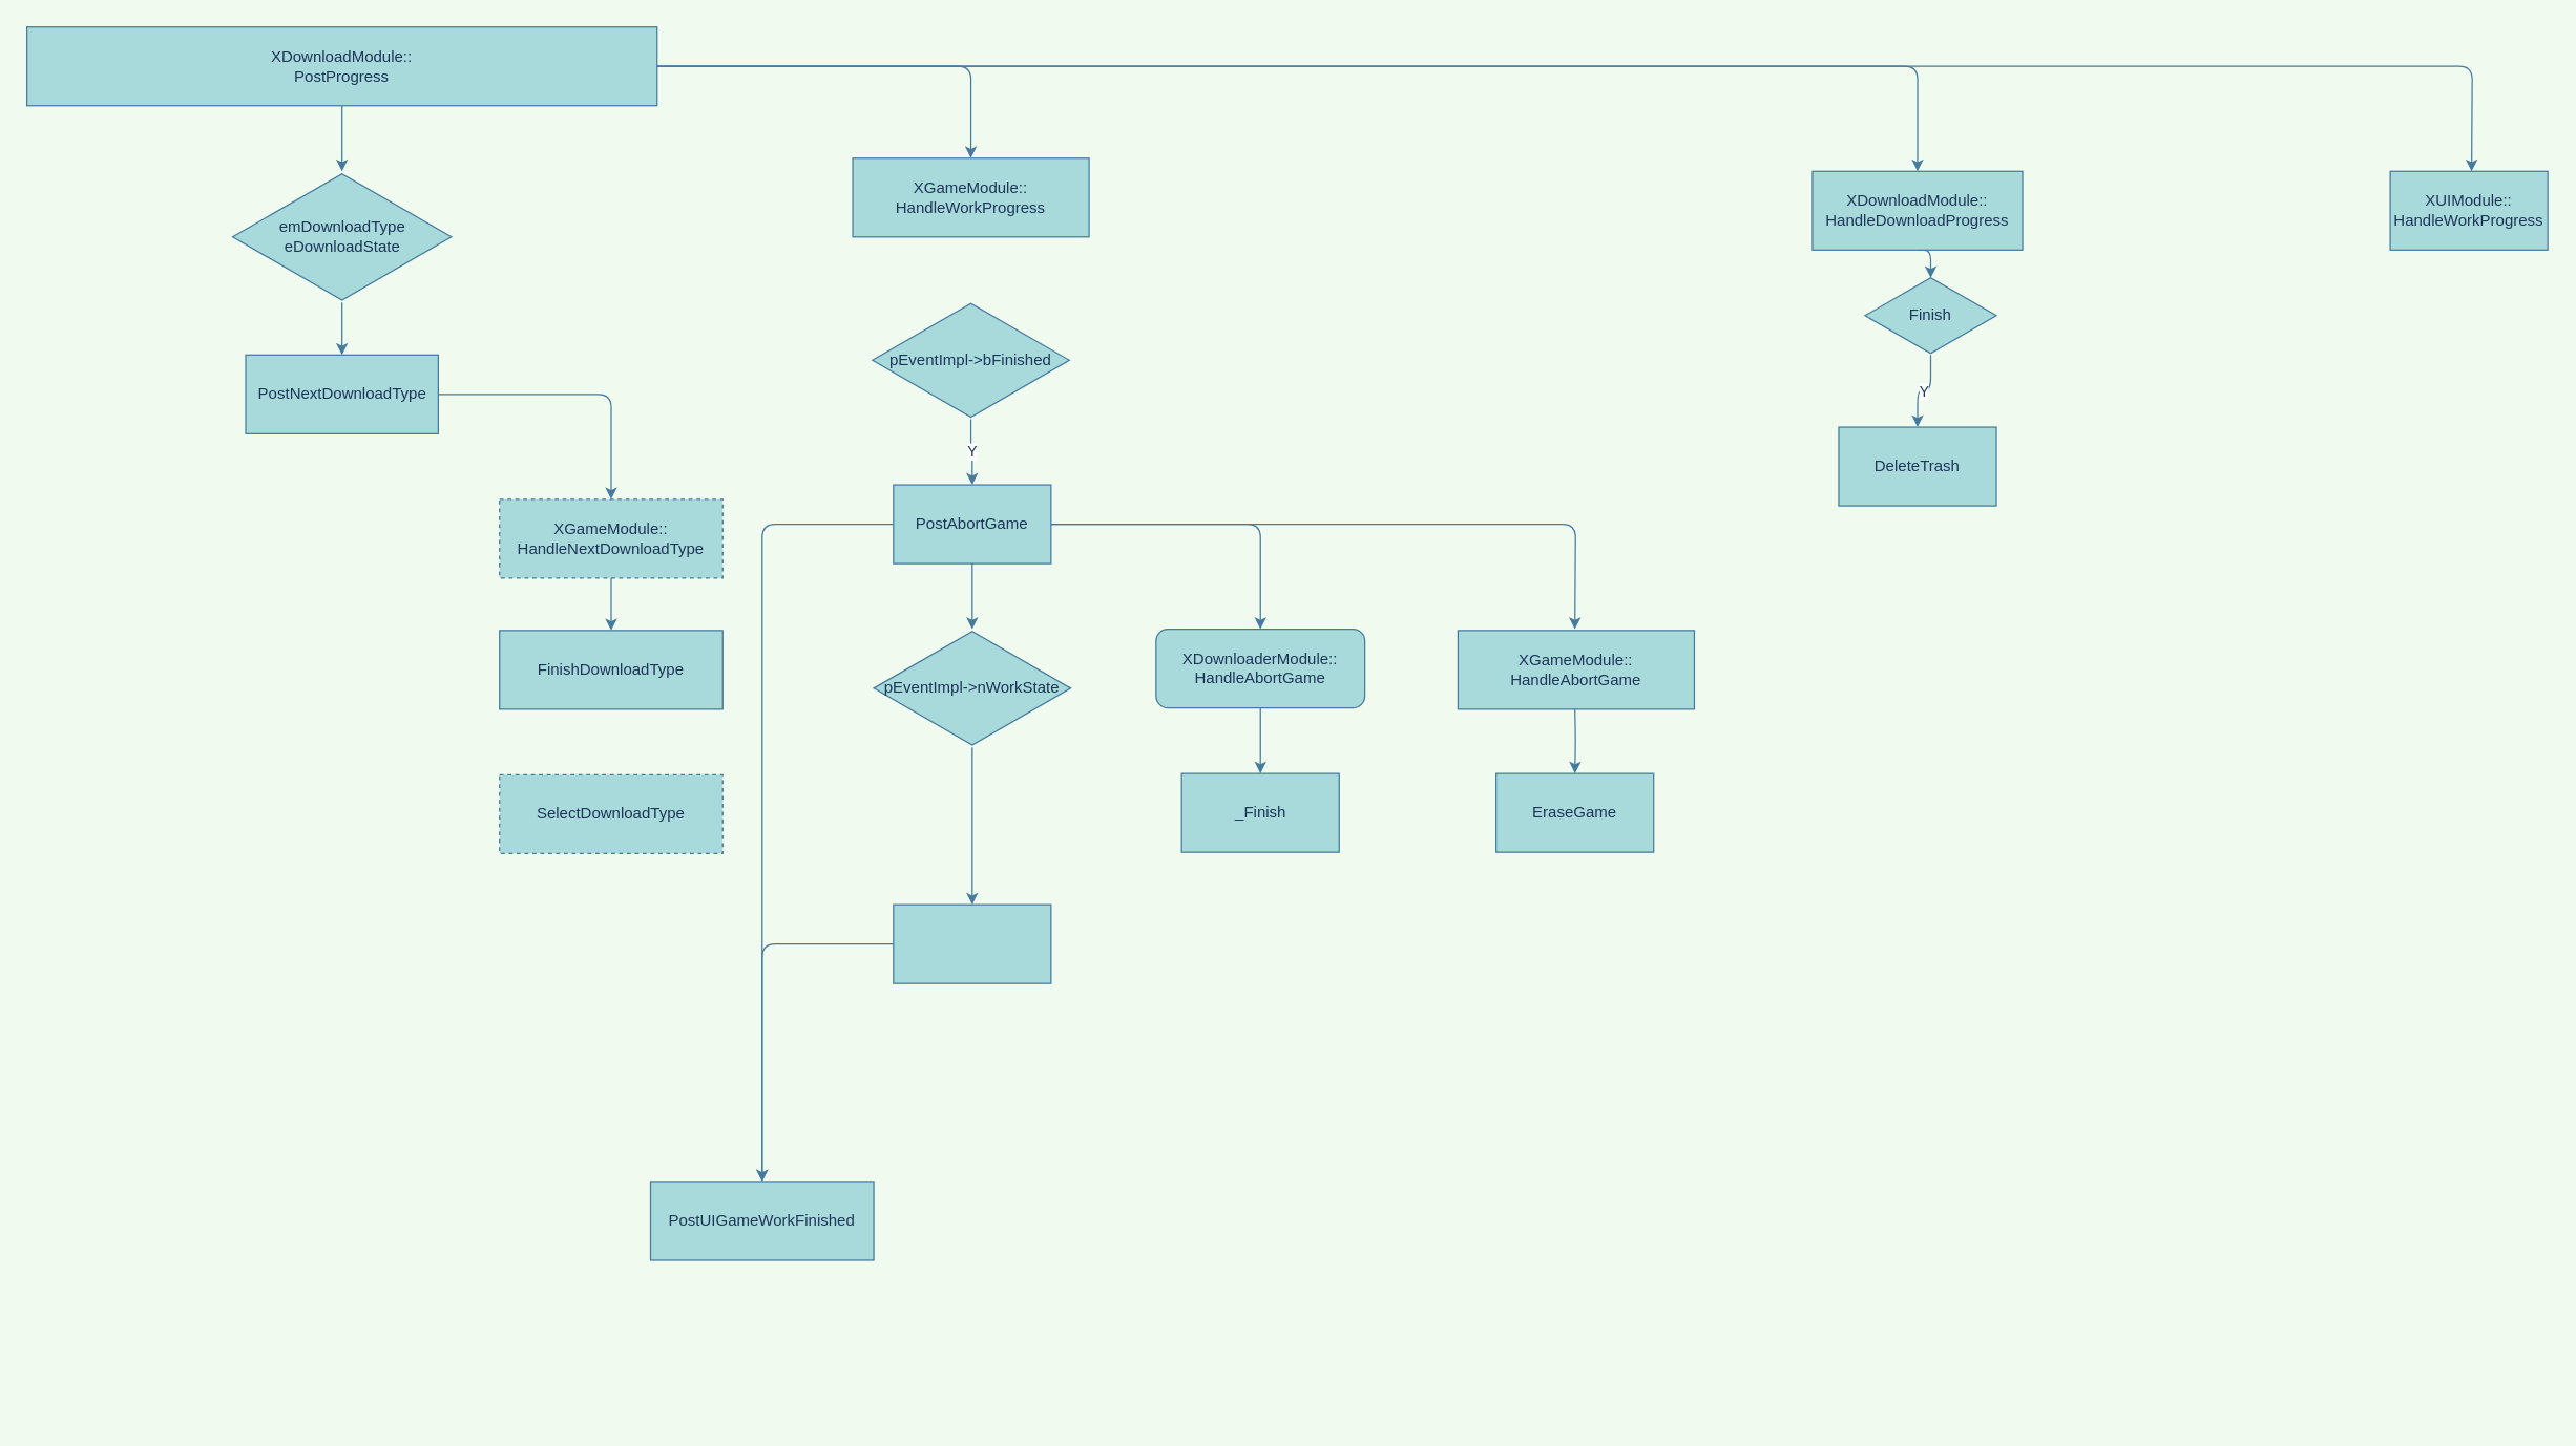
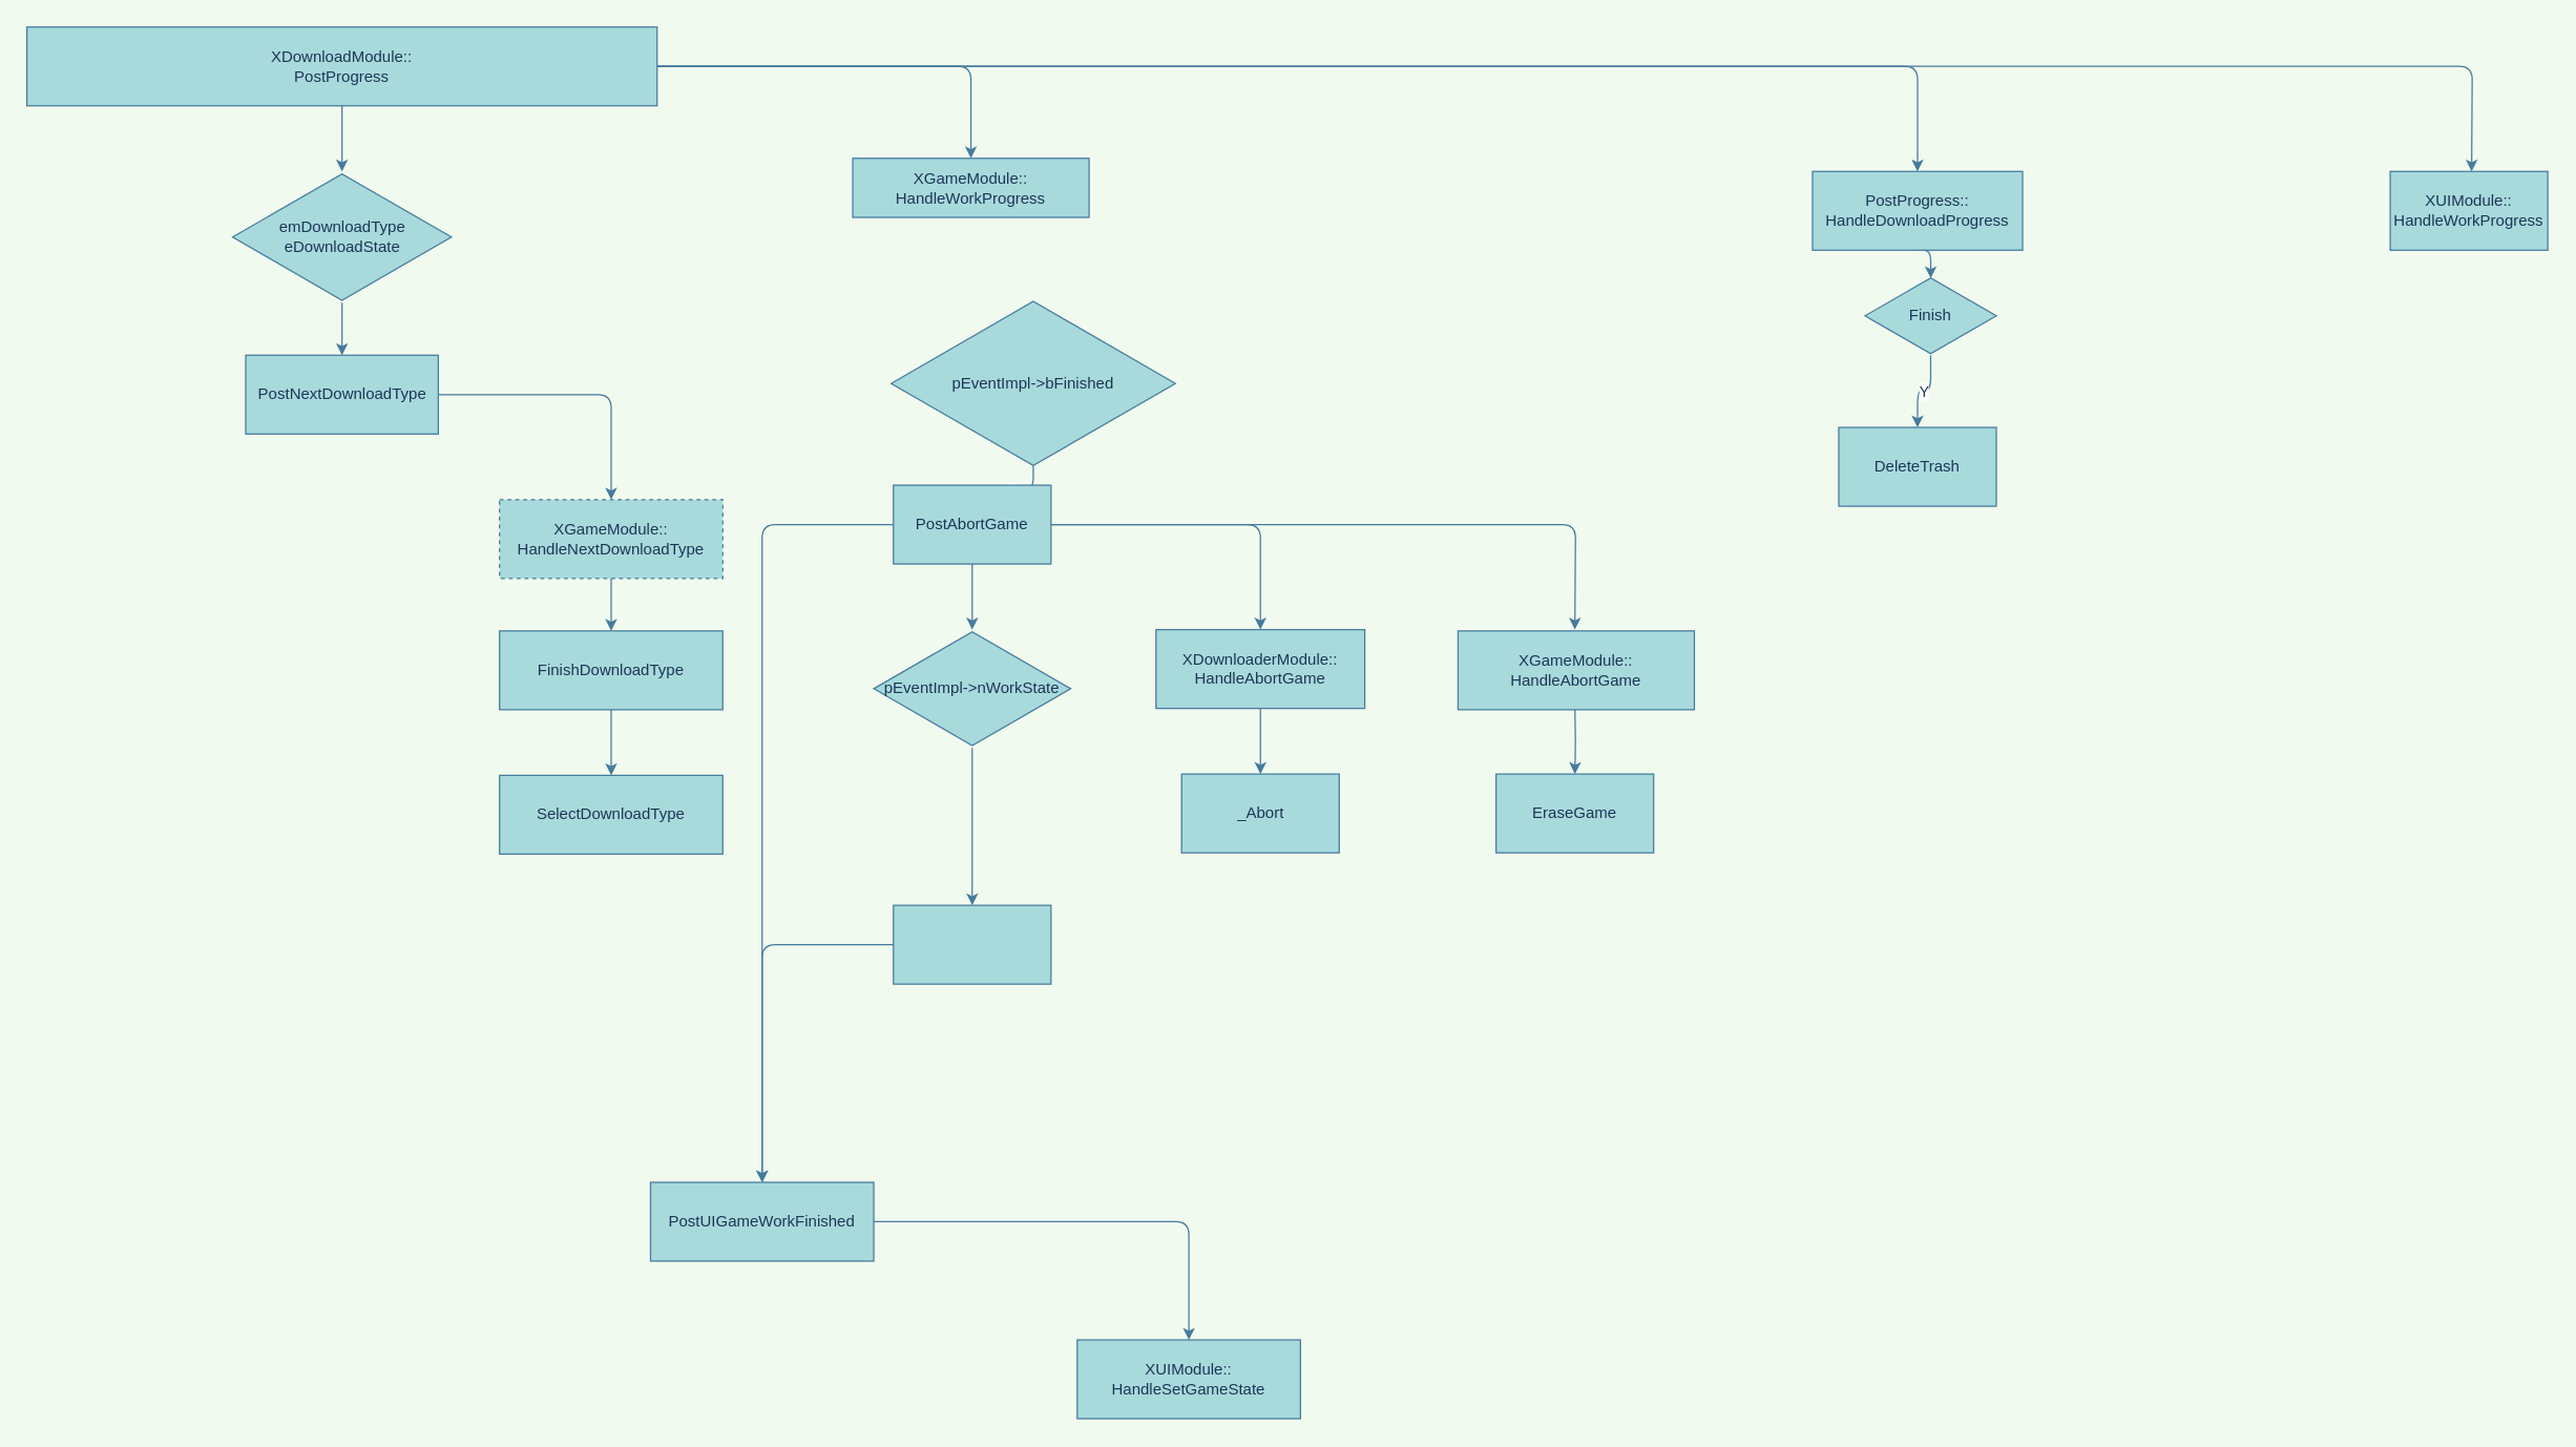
- <mxCell id="16" value="XGameModule::&lt;br&gt;HandleWorkProgress" style="rounded=0;whiteSpace=wrap;html=1;sketch=0;fontColor=#1D3557;strokeColor=#457B9D;fillColor=#A8DADC;" vertex="1" parent="1"><mxGeometry x="649" y="120" width="180" height="60" as="geometry" /></mxCell>
+ <mxCell id="16" value="XGameModule::&lt;br&gt;HandleWorkProgress" style="rounded=0;whiteSpace=wrap;html=1;sketch=0;fontColor=#1D3557;strokeColor=#457B9D;fillColor=#A8DADC;" vertex="1" parent="1"><mxGeometry x="649" y="120" width="180" height="45" as="geometry" /></mxCell>
- <mxCell id="8" value="XDownloadModule::&lt;br&gt;HandleDownloadProgress" style="rounded=0;whiteSpace=wrap;html=1;sketch=0;fontColor=#1D3557;strokeColor=#457B9D;fillColor=#A8DADC;" vertex="1" parent="1"><mxGeometry x="1380" y="130" width="160" height="60" as="geometry" /></mxCell>
+ <mxCell id="8" value="PostProgress::&lt;br&gt;HandleDownloadProgress" style="rounded=0;whiteSpace=wrap;html=1;sketch=0;fontColor=#1D3557;strokeColor=#457B9D;fillColor=#A8DADC;" vertex="1" parent="1"><mxGeometry x="1380" y="130" width="160" height="60" as="geometry" /></mxCell>
- <mxCell id="18" value="pEventImpl-&amp;gt;bFinished" style="html=1;whiteSpace=wrap;aspect=fixed;shape=isoRectangle;rounded=0;sketch=0;fontColor=#1D3557;strokeColor=#457B9D;fillColor=#A8DADC;" vertex="1" parent="1"><mxGeometry x="664" y="229" width="150" height="90" as="geometry" /></mxCell>
+ <mxCell id="18" value="pEventImpl-&amp;gt;bFinished" style="html=1;whiteSpace=wrap;aspect=fixed;shape=isoRectangle;rounded=0;sketch=0;fontColor=#1D3557;strokeColor=#457B9D;fillColor=#A8DADC;" vertex="1" parent="1"><mxGeometry x="664" y="229" width="245" height="125" as="geometry" /></mxCell>
- <mxCell id="36" value="XDownloaderModule::&lt;br&gt;HandleAbortGame" style="whiteSpace=wrap;html=1;fillColor=#A8DADC;strokeColor=#457B9D;fontColor=#1D3557;sketch=0;rounded=1;" vertex="1" parent="1"><mxGeometry x="880" y="479" width="159" height="60" as="geometry" /></mxCell>
+ <mxCell id="36" value="XDownloaderModule::&lt;br&gt;HandleAbortGame" style="whiteSpace=wrap;html=1;fillColor=#A8DADC;strokeColor=#457B9D;fontColor=#1D3557;rounded=0;sketch=0;" vertex="1" parent="1"><mxGeometry x="880" y="479" width="159" height="60" as="geometry" /></mxCell>
+ <mxCell id="26" value="" style="edgeStyle=orthogonalEdgeStyle;curved=0;rounded=1;sketch=0;orthogonalLoop=1;jettySize=auto;html=1;fontColor=#1D3557;strokeColor=#457B9D;fillColor=#A8DADC;" edge="1" parent="1" source="27" target="28"><mxGeometry relative="1" as="geometry" /></mxCell>
- <mxCell id="39" value="_Finish" style="whiteSpace=wrap;html=1;fillColor=#A8DADC;strokeColor=#457B9D;fontColor=#1D3557;rounded=0;sketch=0;" vertex="1" parent="1"><mxGeometry x="899.5" y="589" width="120" height="60" as="geometry" /></mxCell>
+ <mxCell id="39" value="_Abort" style="whiteSpace=wrap;html=1;fillColor=#A8DADC;strokeColor=#457B9D;fontColor=#1D3557;rounded=0;sketch=0;" vertex="1" parent="1"><mxGeometry x="899.5" y="589" width="120" height="60" as="geometry" /></mxCell>
- <mxCell id="28" value="SelectDownloadType" style="whiteSpace=wrap;html=1;fillColor=#A8DADC;strokeColor=#457B9D;fontColor=#1D3557;rounded=0;sketch=0;dashed=1;" vertex="1" parent="1"><mxGeometry x="380" y="590" width="170" height="60" as="geometry" /></mxCell>
+ <mxCell id="28" value="SelectDownloadType" style="whiteSpace=wrap;html=1;fillColor=#A8DADC;strokeColor=#457B9D;fontColor=#1D3557;rounded=0;sketch=0;" vertex="1" parent="1"><mxGeometry x="380" y="590" width="170" height="60" as="geometry" /></mxCell>
+ <mxCell id="33" value="" style="edgeStyle=orthogonalEdgeStyle;curved=0;rounded=1;sketch=0;orthogonalLoop=1;jettySize=auto;html=1;fontColor=#1D3557;strokeColor=#457B9D;fillColor=#A8DADC;" edge="1" parent="1" source="34" target="42"><mxGeometry relative="1" as="geometry" /></mxCell>
+ <mxCell id="42" value="XUIModule::&lt;br&gt;HandleSetGameState" style="whiteSpace=wrap;html=1;fillColor=#A8DADC;strokeColor=#457B9D;fontColor=#1D3557;rounded=0;sketch=0;" vertex="1" parent="1"><mxGeometry x="820" y="1020" width="170" height="60" as="geometry" /></mxCell>
